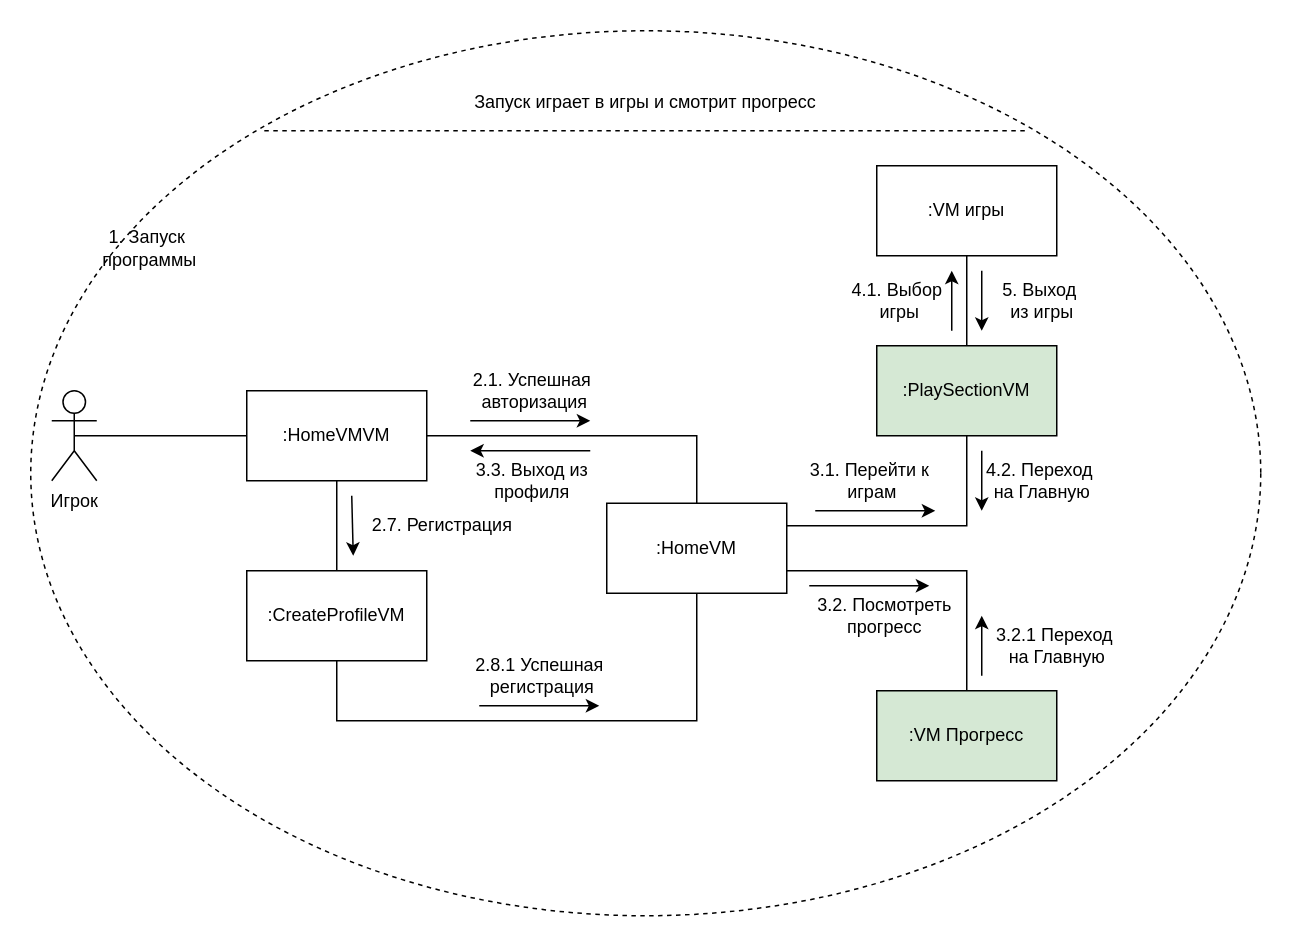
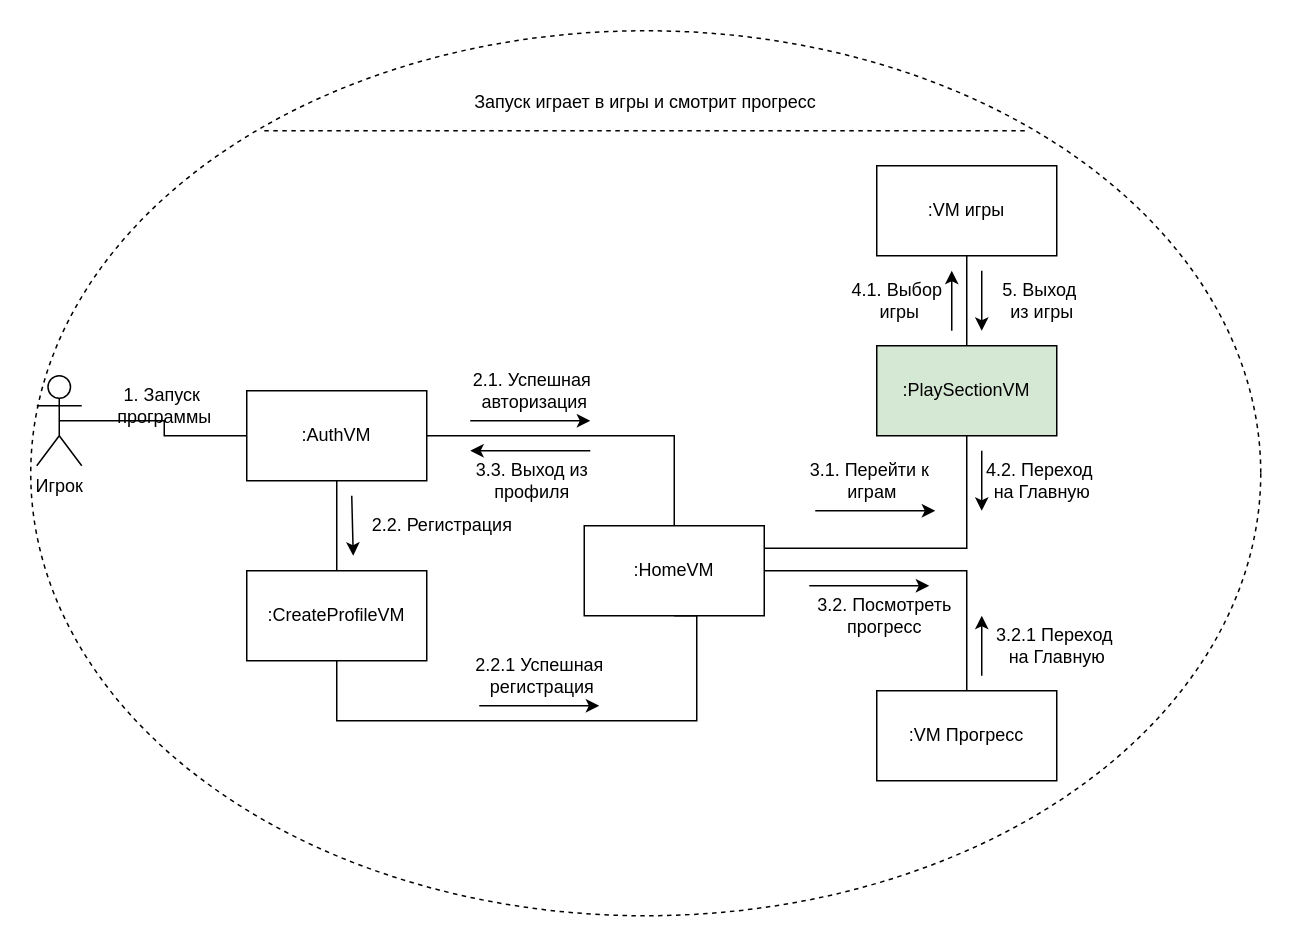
- <mxCell id="16" value="1. Запуск&amp;nbsp;&lt;div&gt;программы&lt;/div&gt;" style="text;html=1;align=center;verticalAlign=middle;resizable=0;points=[];autosize=1;strokeColor=none;fillColor=none;" parent="1" vertex="1"><mxGeometry x="54" y="145" width="90" height="40" as="geometry" /></mxCell>
+ <mxCell id="16" value="1. Запуск&amp;nbsp;&lt;div&gt;программы&lt;/div&gt;" style="text;html=1;align=center;verticalAlign=middle;resizable=0;points=[];autosize=1;strokeColor=none;fillColor=none;" parent="1" vertex="1"><mxGeometry x="64" y="250" width="90" height="40" as="geometry" /></mxCell>
- <mxCell id="6" value="Игрок" style="shape=umlActor;verticalLabelPosition=bottom;verticalAlign=top;html=1;" parent="1" vertex="1"><mxGeometry x="34" y="260" width="30" height="60" as="geometry" /></mxCell>
+ <mxCell id="6" value="Игрок" style="shape=umlActor;verticalLabelPosition=bottom;verticalAlign=top;html=1;" parent="1" vertex="1"><mxGeometry x="24" y="250" width="30" height="60" as="geometry" /></mxCell>
- <mxCell id="9" value=":HomeVM&lt;span style=&quot;text-align: left;&quot;&gt;VM&lt;/span&gt;" style="rounded=0;whiteSpace=wrap;html=1;" parent="1" vertex="1"><mxGeometry x="164" y="260" width="120" height="60" as="geometry" /></mxCell>
+ <mxCell id="9" value=":Auth&lt;span style=&quot;text-align: left;&quot;&gt;VM&lt;/span&gt;" style="rounded=0;whiteSpace=wrap;html=1;" parent="1" vertex="1"><mxGeometry x="164" y="260" width="120" height="60" as="geometry" /></mxCell>
- <mxCell id="19" value="2.7. Регистрация" style="text;html=1;align=center;verticalAlign=middle;resizable=0;points=[];autosize=1;strokeColor=none;fillColor=none;" parent="1" vertex="1"><mxGeometry x="234" y="335" width="120" height="30" as="geometry" /></mxCell>
+ <mxCell id="19" value="2.2. Регистрация" style="text;html=1;align=center;verticalAlign=middle;resizable=0;points=[];autosize=1;strokeColor=none;fillColor=none;" parent="1" vertex="1"><mxGeometry x="234" y="335" width="120" height="30" as="geometry" /></mxCell>
- <mxCell id="12" value=":&lt;span style=&quot;text-align: left;&quot;&gt;HomeVM&lt;/span&gt;" style="rounded=0;whiteSpace=wrap;html=1;" parent="1" vertex="1"><mxGeometry x="404" y="335" width="120" height="60" as="geometry" /></mxCell>
+ <mxCell id="12" value=":&lt;span style=&quot;text-align: left;&quot;&gt;HomeVM&lt;/span&gt;" style="rounded=0;whiteSpace=wrap;html=1;" parent="1" vertex="1"><mxGeometry x="389" y="350" width="120" height="60" as="geometry" /></mxCell>
- <mxCell id="22" value="2.8.1 Успешная&lt;div&gt;&amp;nbsp;регистрация&lt;/div&gt;" style="text;html=1;align=center;verticalAlign=middle;resizable=0;points=[];autosize=1;strokeColor=none;fillColor=none;" parent="1" vertex="1"><mxGeometry x="304" y="430" width="110" height="40" as="geometry" /></mxCell>
+ <mxCell id="22" value="2.2.1 Успешная&lt;div&gt;&amp;nbsp;регистрация&lt;/div&gt;" style="text;html=1;align=center;verticalAlign=middle;resizable=0;points=[];autosize=1;strokeColor=none;fillColor=none;" parent="1" vertex="1"><mxGeometry x="304" y="430" width="110" height="40" as="geometry" /></mxCell>
- <mxCell id="21" value=":&lt;span style=&quot;text-align: left;&quot;&gt;VM Прогресс&lt;/span&gt;" style="rounded=0;whiteSpace=wrap;html=1;fillColor=#d5e8d4;" parent="1" vertex="1"><mxGeometry x="584" y="460" width="120" height="60" as="geometry" /></mxCell>
+ <mxCell id="21" value=":&lt;span style=&quot;text-align: left;&quot;&gt;VM Прогресс&lt;/span&gt;" style="rounded=0;whiteSpace=wrap;html=1;" parent="1" vertex="1"><mxGeometry x="584" y="460" width="120" height="60" as="geometry" /></mxCell>
